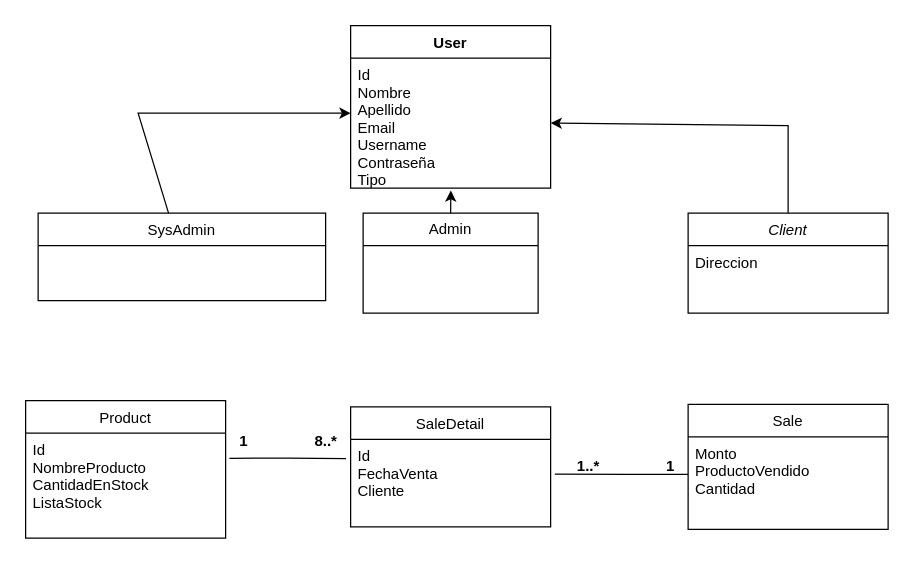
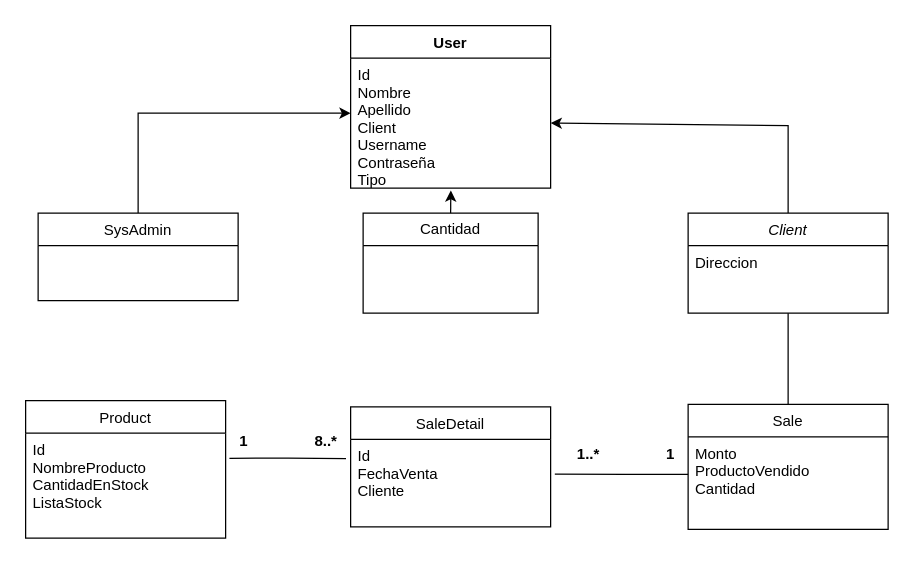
- <mxCell id="11" value="Id&#10;Nombre &#10;Apellido&#10;Email&#10;Username&#10;Contraseña&#10;Tipo" style="text;align=left;verticalAlign=top;spacingLeft=4;spacingRight=4;overflow=hidden;rotatable=1;points=[[0,0.5],[1,0.5]];portConstraint=eastwest;rounded=0;shadow=0;html=0;movable=1;resizable=1;deletable=1;editable=1;locked=0;connectable=1;" vertex="1" parent="10"><mxGeometry y="26" width="160" height="104" as="geometry" /></mxCell>
+ <mxCell id="11" value="Id&#10;Nombre &#10;Apellido&#10;Client&#10;Username&#10;Contraseña&#10;Tipo" style="text;align=left;verticalAlign=top;spacingLeft=4;spacingRight=4;overflow=hidden;rotatable=1;points=[[0,0.5],[1,0.5]];portConstraint=eastwest;rounded=0;shadow=0;html=0;movable=1;resizable=1;deletable=1;editable=1;locked=0;connectable=1;" vertex="1" parent="10"><mxGeometry y="26" width="160" height="104" as="geometry" /></mxCell>
- <mxCell id="15" value="Admin" style="swimlane;fontStyle=0;childLayout=stackLayout;horizontal=1;startSize=26;fillColor=none;horizontalStack=0;resizeParent=1;resizeParentMax=0;resizeLast=0;collapsible=1;marginBottom=0;whiteSpace=wrap;html=1;" vertex="1" parent="1"><mxGeometry x="290" y="170" width="140" height="80" as="geometry" /></mxCell>
+ <mxCell id="15" value="Cantidad" style="swimlane;fontStyle=0;childLayout=stackLayout;horizontal=1;startSize=26;fillColor=none;horizontalStack=0;resizeParent=1;resizeParentMax=0;resizeLast=0;collapsible=1;marginBottom=0;whiteSpace=wrap;html=1;" vertex="1" parent="1"><mxGeometry x="290" y="170" width="140" height="80" as="geometry" /></mxCell>
- <mxCell id="13" value="SysAdmin" style="swimlane;fontStyle=0;align=center;verticalAlign=top;childLayout=stackLayout;horizontal=1;startSize=26;horizontalStack=0;resizeParent=1;resizeLast=0;collapsible=1;marginBottom=0;rounded=0;shadow=0;strokeWidth=1;" vertex="1" parent="1"><mxGeometry x="30" y="170" width="230" height="70" as="geometry"><mxRectangle x="320" y="360" width="170" height="26" as="alternateBounds" /></mxGeometry></mxCell>
+ <mxCell id="13" value="SysAdmin" style="swimlane;fontStyle=0;align=center;verticalAlign=top;childLayout=stackLayout;horizontal=1;startSize=26;horizontalStack=0;resizeParent=1;resizeLast=0;collapsible=1;marginBottom=0;rounded=0;shadow=0;strokeWidth=1;" vertex="1" parent="1"><mxGeometry x="30" y="170" width="160" height="70" as="geometry"><mxRectangle x="320" y="360" width="170" height="26" as="alternateBounds" /></mxGeometry></mxCell>
+ <mxCell id="7" value="" style="edgeStyle=none;rounded=0;orthogonalLoop=1;jettySize=auto;html=1;entryX=0.5;entryY=1;entryDx=0;entryDy=0;endArrow=none;endFill=0;" edge="1" parent="1" source="8" target="3"><mxGeometry relative="1" as="geometry"><mxPoint x="630" y="270" as="targetPoint" /></mxGeometry></mxCell>
- <mxCell id="21" value="1..*&amp;nbsp; &amp;nbsp; &amp;nbsp; &amp;nbsp; &amp;nbsp; &amp;nbsp; &amp;nbsp; &amp;nbsp; 1" style="text;align=center;fontStyle=1;verticalAlign=middle;spacingLeft=3;spacingRight=3;strokeColor=none;rotatable=0;points=[[0,0.5],[1,0.5]];portConstraint=eastwest;html=1;" vertex="1" parent="1"><mxGeometry x="460" y="360" width="80" height="26" as="geometry" /></mxCell>
+ <mxCell id="21" value="1..*&amp;nbsp; &amp;nbsp; &amp;nbsp; &amp;nbsp; &amp;nbsp; &amp;nbsp; &amp;nbsp; &amp;nbsp; 1" style="text;align=center;fontStyle=1;verticalAlign=middle;spacingLeft=3;spacingRight=3;strokeColor=none;rotatable=0;points=[[0,0.5],[1,0.5]];portConstraint=eastwest;html=1;" vertex="1" parent="1"><mxGeometry x="460" y="350" width="80" height="26" as="geometry" /></mxCell>
